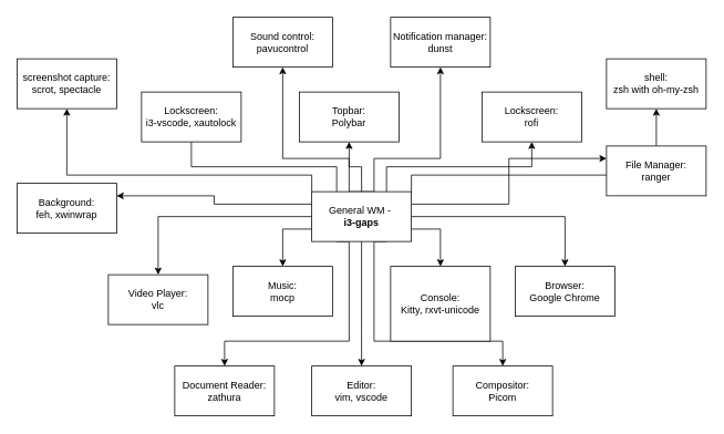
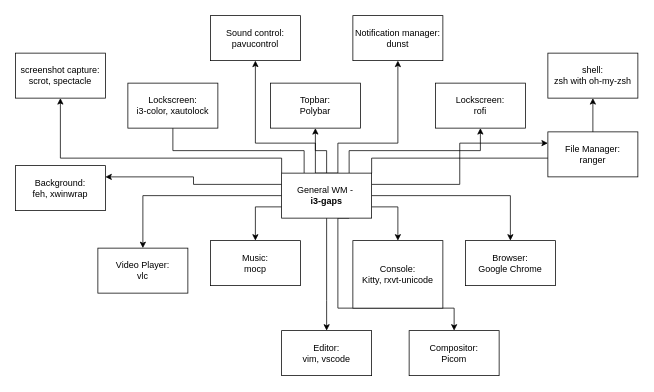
- <mxCell id="29" value="Lockscreen:&lt;br&gt;i3-vscode, xautolock" style="rounded=0;whiteSpace=wrap;html=1;" parent="1" vertex="1"><mxGeometry x="170" y="110" width="120" height="60" as="geometry" /></mxCell>
+ <mxCell id="29" value="Lockscreen:&lt;br&gt;i3-color, xautolock" style="rounded=0;whiteSpace=wrap;html=1;" parent="1" vertex="1"><mxGeometry x="170" y="110" width="120" height="60" as="geometry" /></mxCell>
- <mxCell id="7" style="edgeStyle=orthogonalEdgeStyle;rounded=0;orthogonalLoop=1;jettySize=auto;html=1;exitX=0.25;exitY=1;exitDx=0;exitDy=0;" parent="1" source="18" target="24" edge="1"><mxGeometry relative="1" as="geometry"><Array as="points"><mxPoint x="420" y="290" /><mxPoint x="420" y="410" /><mxPoint x="270" y="410" /></Array></mxGeometry></mxCell>
- <mxCell id="24" value="Document Reader:&lt;br&gt;zathura" style="rounded=0;whiteSpace=wrap;html=1;" parent="1" vertex="1"><mxGeometry x="210" y="440" width="120" height="60" as="geometry" /></mxCell>
